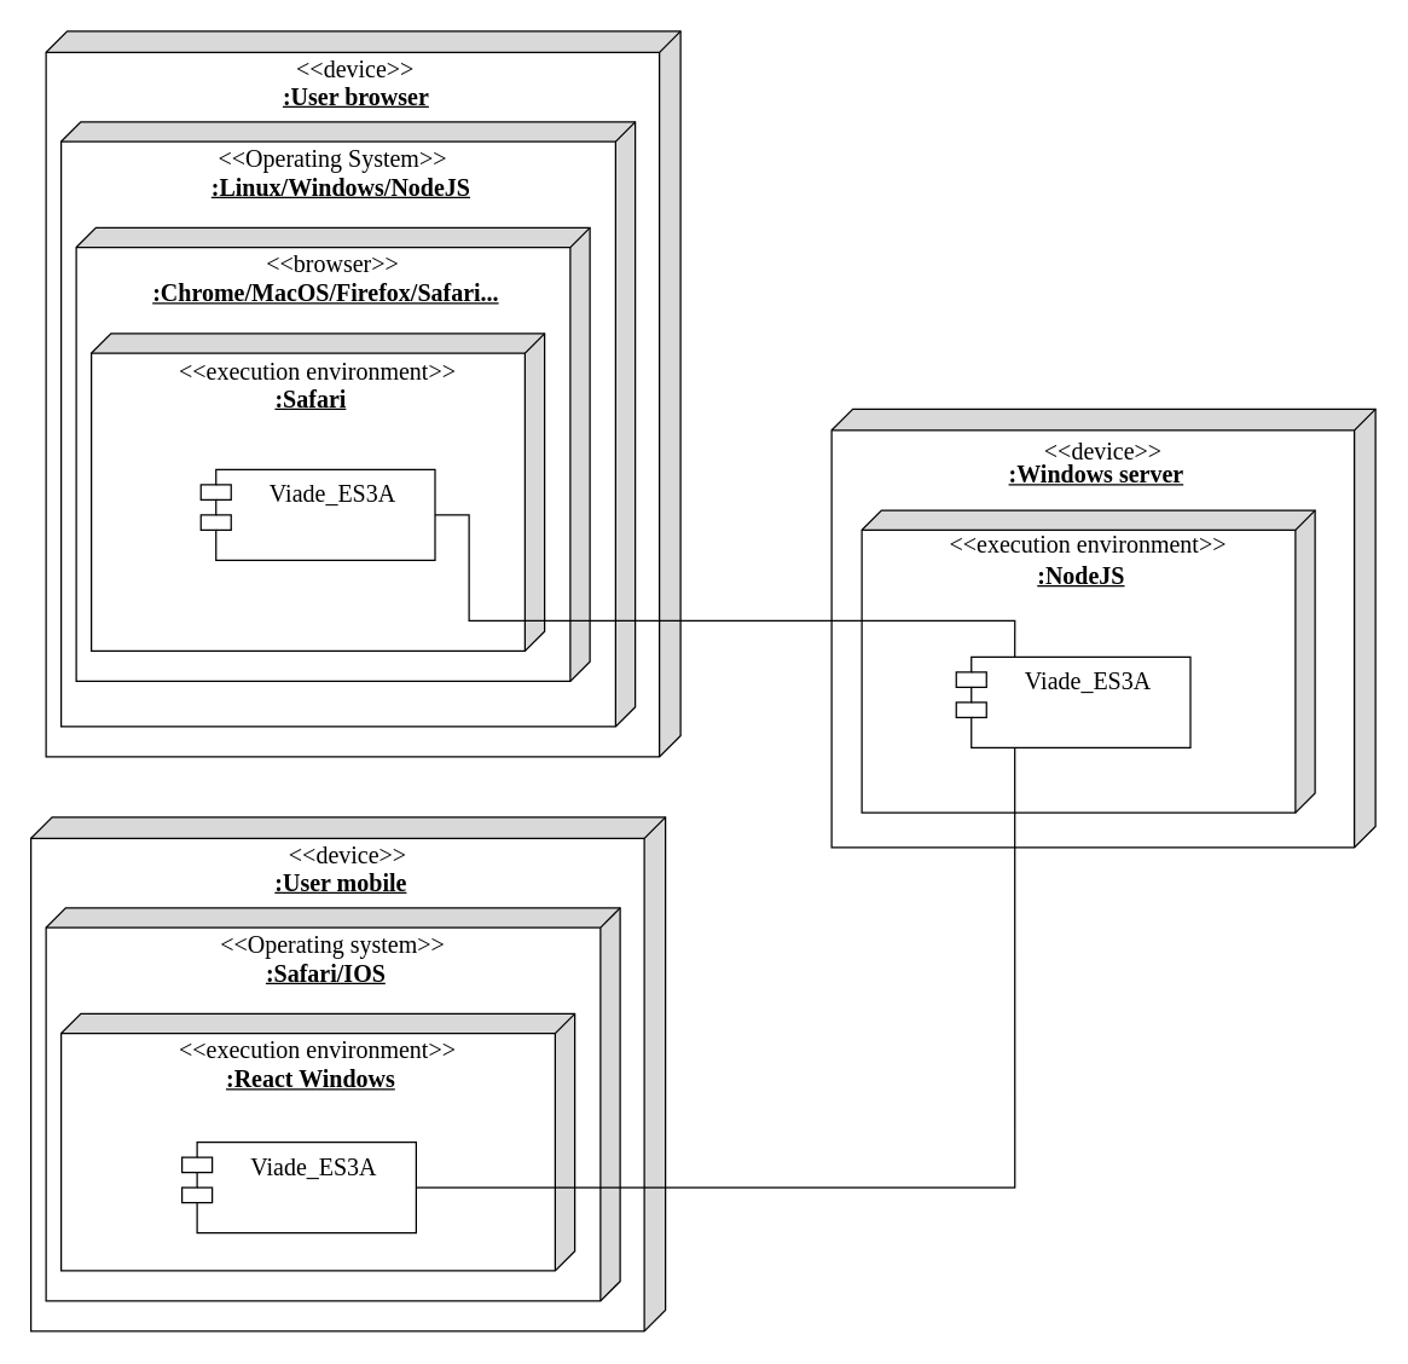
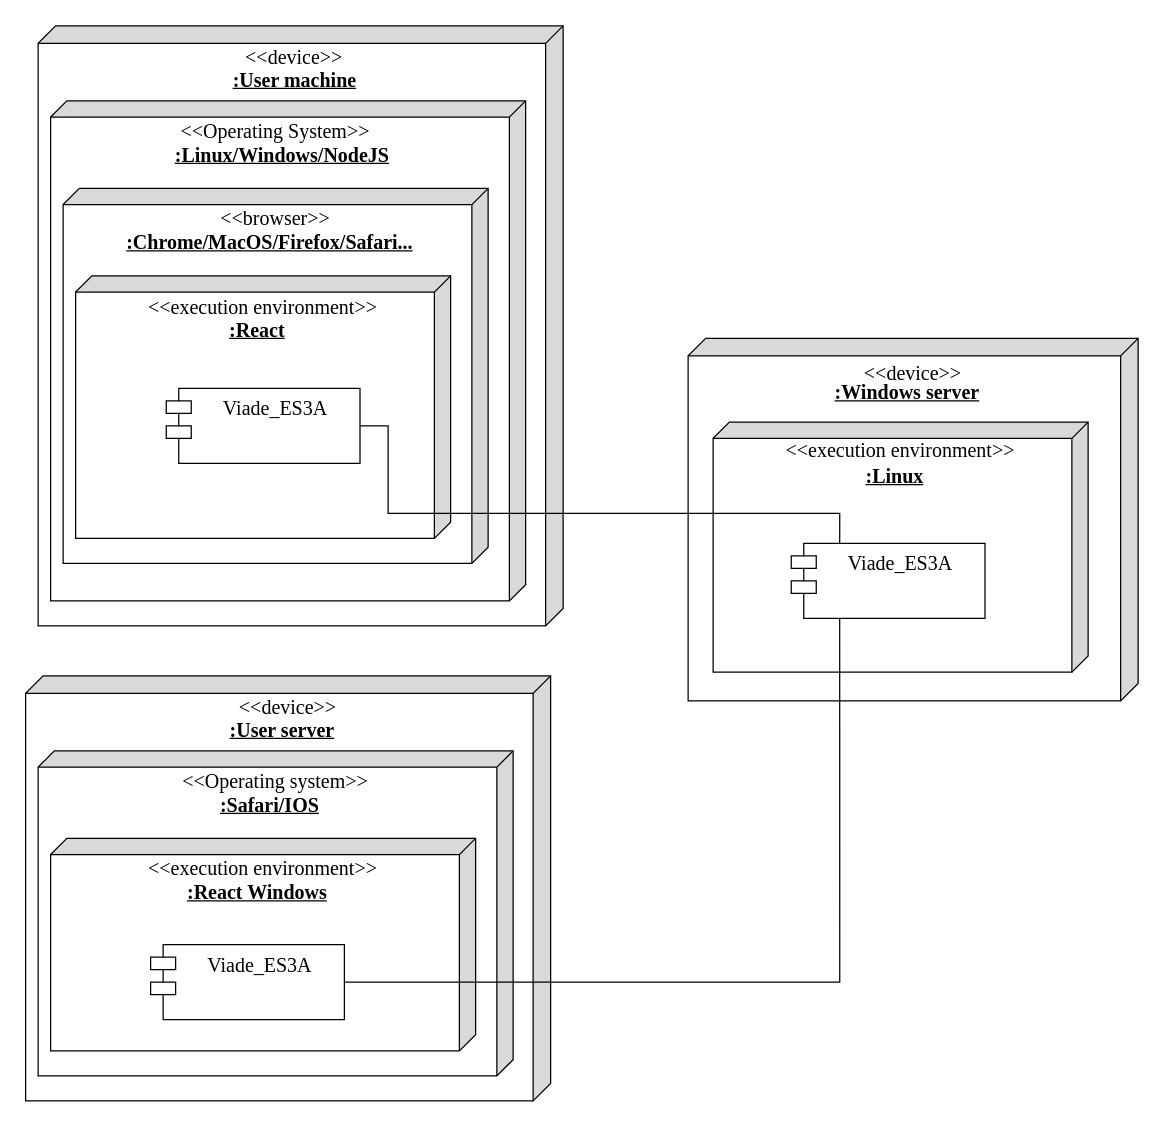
- <mxCell id="2" value="&lt;div style=&quot;font-size: 16px&quot; align=&quot;center&quot;&gt;&lt;font style=&quot;font-size: 16px&quot; face=&quot;Times New Roman&quot;&gt;&lt;br&gt;&lt;/font&gt;&lt;/div&gt;&lt;div style=&quot;font-size: 16px&quot; align=&quot;center&quot;&gt;&lt;b&gt;&lt;font style=&quot;font-size: 16px&quot; face=&quot;Times New Roman&quot;&gt;:User browser&lt;/font&gt;&lt;/b&gt;&lt;/div&gt;" style="verticalAlign=top;align=center;spacingTop=8;spacingLeft=2;spacingRight=12;shape=cube;size=14;direction=south;fontStyle=4;html=1;gradientColor=none;fixDash=0;autosize=0;part=0;noLabel=0;fillOpacity=100;darkOpacity=0.15;darkOpacity2=0.15;" parent="1" vertex="1"><mxGeometry x="30" y="20" width="420" height="480" as="geometry" /></mxCell>
+ <mxCell id="2" value="&lt;div style=&quot;font-size: 16px&quot; align=&quot;center&quot;&gt;&lt;font style=&quot;font-size: 16px&quot; face=&quot;Times New Roman&quot;&gt;&lt;br&gt;&lt;/font&gt;&lt;/div&gt;&lt;div style=&quot;font-size: 16px&quot; align=&quot;center&quot;&gt;&lt;b&gt;&lt;font style=&quot;font-size: 16px&quot; face=&quot;Times New Roman&quot;&gt;:User machine&lt;/font&gt;&lt;/b&gt;&lt;/div&gt;" style="verticalAlign=top;align=center;spacingTop=8;spacingLeft=2;spacingRight=12;shape=cube;size=14;direction=south;fontStyle=4;html=1;gradientColor=none;fixDash=0;autosize=0;part=0;noLabel=0;fillOpacity=100;darkOpacity=0.15;darkOpacity2=0.15;" parent="1" vertex="1"><mxGeometry x="30" y="20" width="420" height="480" as="geometry" /></mxCell>
- <mxCell id="8" value="&lt;div style=&quot;font-size: 16px&quot; align=&quot;center&quot;&gt;&lt;font style=&quot;font-size: 16px&quot; face=&quot;Times New Roman&quot;&gt;&lt;br&gt;&lt;/font&gt;&lt;/div&gt;&lt;div style=&quot;font-size: 16px&quot; align=&quot;center&quot;&gt;&lt;b&gt;&lt;font style=&quot;font-size: 16px&quot; face=&quot;Times New Roman&quot;&gt;:Safari&lt;br&gt;&lt;/font&gt;&lt;/b&gt;&lt;/div&gt;" style="verticalAlign=top;align=center;spacingTop=8;spacingLeft=2;spacingRight=12;shape=cube;size=13;direction=south;fontStyle=4;html=1;gradientColor=none;fixDash=0;autosize=0;part=0;noLabel=0;fillOpacity=100;darkOpacity=0.15;darkOpacity2=0.15;" parent="1" vertex="1"><mxGeometry x="60" y="220" width="300" height="210" as="geometry" /></mxCell>
+ <mxCell id="8" value="&lt;div style=&quot;font-size: 16px&quot; align=&quot;center&quot;&gt;&lt;font style=&quot;font-size: 16px&quot; face=&quot;Times New Roman&quot;&gt;&lt;br&gt;&lt;/font&gt;&lt;/div&gt;&lt;div style=&quot;font-size: 16px&quot; align=&quot;center&quot;&gt;&lt;b&gt;&lt;font style=&quot;font-size: 16px&quot; face=&quot;Times New Roman&quot;&gt;:React&lt;br&gt;&lt;/font&gt;&lt;/b&gt;&lt;/div&gt;" style="verticalAlign=top;align=center;spacingTop=8;spacingLeft=2;spacingRight=12;shape=cube;size=13;direction=south;fontStyle=4;html=1;gradientColor=none;fixDash=0;autosize=0;part=0;noLabel=0;fillOpacity=100;darkOpacity=0.15;darkOpacity2=0.15;" parent="1" vertex="1"><mxGeometry x="60" y="220" width="300" height="210" as="geometry" /></mxCell>
- <mxCell id="15" value="&lt;div style=&quot;font-size: 16px&quot; align=&quot;center&quot;&gt;&lt;font style=&quot;font-size: 16px&quot; face=&quot;Times New Roman&quot;&gt;&lt;br&gt;&lt;/font&gt;&lt;/div&gt;&lt;div style=&quot;font-size: 16px&quot; align=&quot;center&quot;&gt;&lt;b&gt;&lt;font style=&quot;font-size: 16px&quot; face=&quot;Times New Roman&quot;&gt;:NodeJS&lt;br&gt;&lt;/font&gt;&lt;/b&gt;&lt;/div&gt;" style="verticalAlign=top;align=center;spacingTop=8;spacingLeft=2;spacingRight=12;shape=cube;size=13;direction=south;fontStyle=4;html=1;gradientColor=none;fixDash=0;autosize=0;part=0;noLabel=0;fillOpacity=100;darkOpacity=0.15;darkOpacity2=0.15;" parent="1" vertex="1"><mxGeometry x="570" y="337" width="300" height="200" as="geometry" /></mxCell>
+ <mxCell id="15" value="&lt;div style=&quot;font-size: 16px&quot; align=&quot;center&quot;&gt;&lt;font style=&quot;font-size: 16px&quot; face=&quot;Times New Roman&quot;&gt;&lt;br&gt;&lt;/font&gt;&lt;/div&gt;&lt;div style=&quot;font-size: 16px&quot; align=&quot;center&quot;&gt;&lt;b&gt;&lt;font style=&quot;font-size: 16px&quot; face=&quot;Times New Roman&quot;&gt;:Linux&lt;br&gt;&lt;/font&gt;&lt;/b&gt;&lt;/div&gt;" style="verticalAlign=top;align=center;spacingTop=8;spacingLeft=2;spacingRight=12;shape=cube;size=13;direction=south;fontStyle=4;html=1;gradientColor=none;fixDash=0;autosize=0;part=0;noLabel=0;fillOpacity=100;darkOpacity=0.15;darkOpacity2=0.15;" parent="1" vertex="1"><mxGeometry x="570" y="337" width="300" height="200" as="geometry" /></mxCell>
- <mxCell id="18" value="&lt;div style=&quot;font-size: 16px&quot; align=&quot;center&quot;&gt;&lt;font style=&quot;font-size: 16px&quot; face=&quot;Times New Roman&quot;&gt;&lt;br&gt;&lt;/font&gt;&lt;/div&gt;&lt;div style=&quot;font-size: 16px&quot; align=&quot;center&quot;&gt;&lt;b&gt;&lt;font style=&quot;font-size: 16px&quot; face=&quot;Times New Roman&quot;&gt;:User mobile&lt;br&gt;&lt;/font&gt;&lt;/b&gt;&lt;/div&gt;" style="verticalAlign=top;align=center;spacingTop=8;spacingLeft=2;spacingRight=12;shape=cube;size=14;direction=south;fontStyle=4;html=1;gradientColor=none;fixDash=0;autosize=0;part=0;noLabel=0;fillOpacity=100;darkOpacity=0.15;darkOpacity2=0.15;" parent="1" vertex="1"><mxGeometry x="20" y="540" width="420" height="340" as="geometry" /></mxCell>
+ <mxCell id="18" value="&lt;div style=&quot;font-size: 16px&quot; align=&quot;center&quot;&gt;&lt;font style=&quot;font-size: 16px&quot; face=&quot;Times New Roman&quot;&gt;&lt;br&gt;&lt;/font&gt;&lt;/div&gt;&lt;div style=&quot;font-size: 16px&quot; align=&quot;center&quot;&gt;&lt;b&gt;&lt;font style=&quot;font-size: 16px&quot; face=&quot;Times New Roman&quot;&gt;:User server&lt;br&gt;&lt;/font&gt;&lt;/b&gt;&lt;/div&gt;" style="verticalAlign=top;align=center;spacingTop=8;spacingLeft=2;spacingRight=12;shape=cube;size=14;direction=south;fontStyle=4;html=1;gradientColor=none;fixDash=0;autosize=0;part=0;noLabel=0;fillOpacity=100;darkOpacity=0.15;darkOpacity2=0.15;" parent="1" vertex="1"><mxGeometry x="20" y="540" width="420" height="340" as="geometry" /></mxCell>
